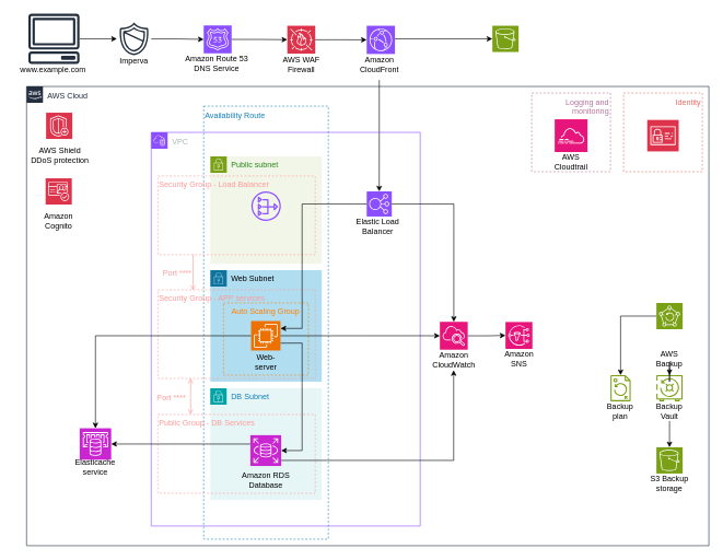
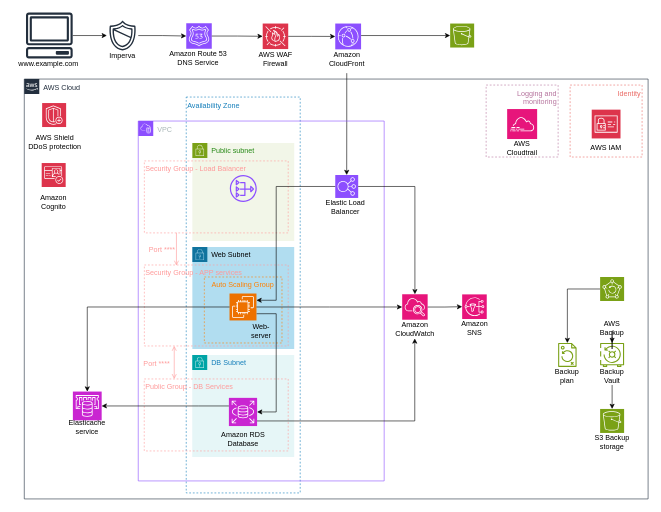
- <mxCell id="2" value="Availability Route" style="fillColor=none;strokeColor=#147EBA;dashed=1;verticalAlign=top;fontStyle=0;fontColor=#147EBA;whiteSpace=wrap;html=1;align=left;" parent="1" vertex="1"><mxGeometry x="310" y="161" width="190" height="660" as="geometry" /></mxCell>
+ <mxCell id="2" value="Availability Zone" style="fillColor=none;strokeColor=#147EBA;dashed=1;verticalAlign=top;fontStyle=0;fontColor=#147EBA;whiteSpace=wrap;html=1;align=left;" parent="1" vertex="1"><mxGeometry x="310" y="161" width="190" height="660" as="geometry" /></mxCell>
+ <mxCell id="43" value="AWS IAM" style="text;strokeColor=none;align=center;fillColor=none;html=1;verticalAlign=middle;whiteSpace=wrap;rounded=0;" parent="1" vertex="1"><mxGeometry x="980" y="231" width="60" height="30" as="geometry" /></mxCell>
- <mxCell id="10" value="Web-server" style="text;strokeColor=none;align=center;fillColor=none;html=1;verticalAlign=middle;whiteSpace=wrap;rounded=0;" parent="7" vertex="1"><mxGeometry x="54.91" y="130" width="60" height="20" as="geometry" /></mxCell>
+ <mxCell id="10" value="Web-server" style="text;strokeColor=none;align=center;fillColor=none;html=1;verticalAlign=middle;whiteSpace=wrap;rounded=0;" parent="7" vertex="1"><mxGeometry x="84.91" y="130" width="60" height="20" as="geometry" /></mxCell>
